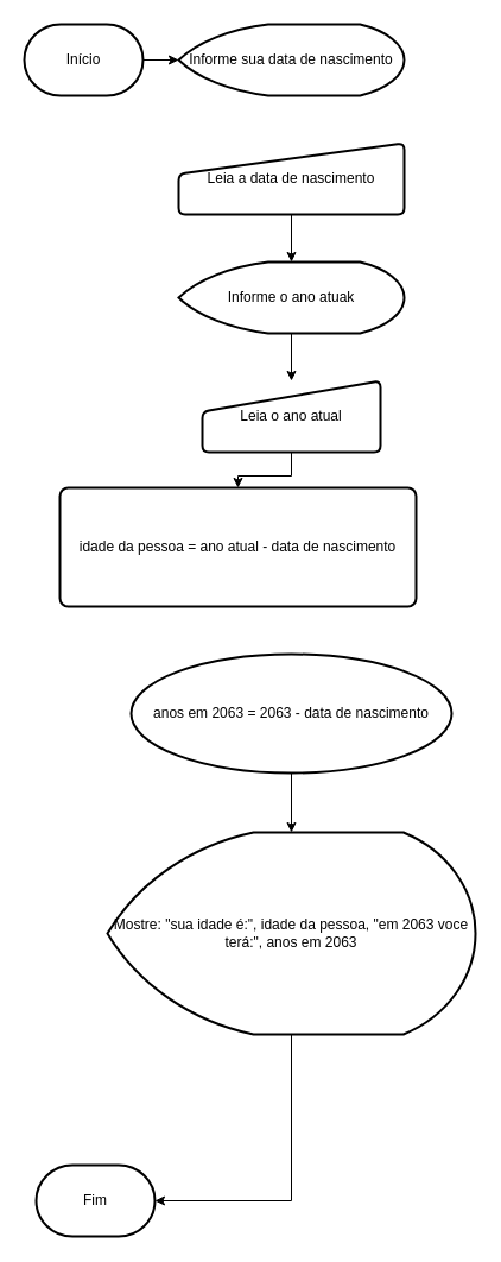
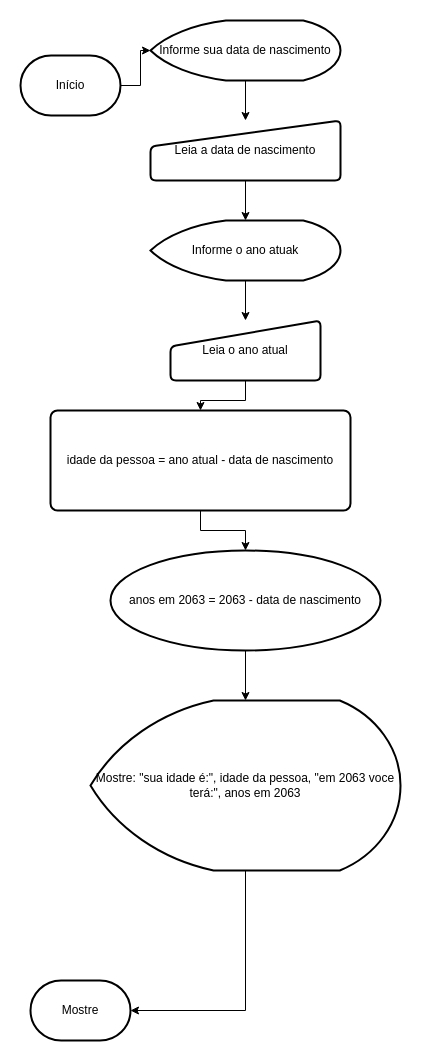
- <mxCell id="3" value="Início" style="strokeWidth=2;html=1;shape=mxgraph.flowchart.terminator;whiteSpace=wrap;" vertex="1" parent="1"><mxGeometry x="20" y="20" width="100" height="60" as="geometry" /></mxCell>
+ <mxCell id="3" value="Início" style="strokeWidth=2;html=1;shape=mxgraph.flowchart.terminator;whiteSpace=wrap;" vertex="1" parent="1"><mxGeometry x="20" y="55" width="100" height="60" as="geometry" /></mxCell>
+ <mxCell id="5" style="edgeStyle=orthogonalEdgeStyle;rounded=0;orthogonalLoop=1;jettySize=auto;html=1;exitX=0.5;exitY=1;exitDx=0;exitDy=0;exitPerimeter=0;" edge="1" parent="1" source="6" target="8"><mxGeometry relative="1" as="geometry"><mxPoint x="245" y="120" as="targetPoint" /></mxGeometry></mxCell>
+ <mxCell id="13" style="edgeStyle=orthogonalEdgeStyle;rounded=0;orthogonalLoop=1;jettySize=auto;html=1;" edge="1" parent="1" source="14" target="16"><mxGeometry relative="1" as="geometry"><mxPoint x="245" y="550" as="targetPoint" /></mxGeometry></mxCell>
- <mxCell id="4" value="Fim" style="strokeWidth=2;html=1;shape=mxgraph.flowchart.terminator;whiteSpace=wrap;" vertex="1" parent="1"><mxGeometry x="30" y="980" width="100" height="60" as="geometry" /></mxCell>
+ <mxCell id="4" value="Mostre" style="strokeWidth=2;html=1;shape=mxgraph.flowchart.terminator;whiteSpace=wrap;" vertex="1" parent="1"><mxGeometry x="30" y="980" width="100" height="60" as="geometry" /></mxCell>
